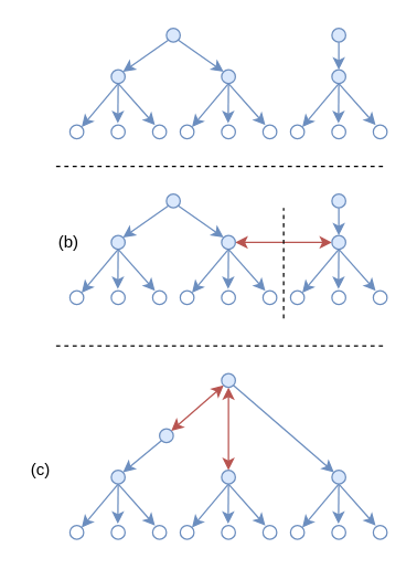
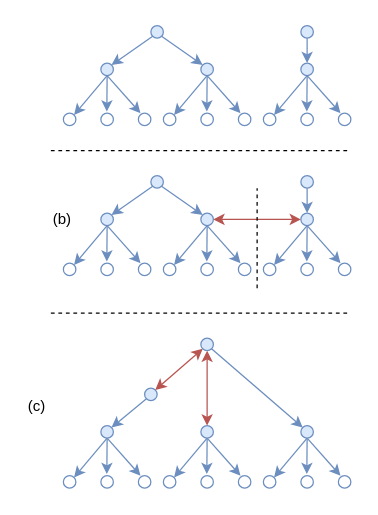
- <mxCell id="26" value="(c)" style="text;html=1;resizable=0;points=[];autosize=1;align=left;verticalAlign=top;spacingTop=-4;" parent="1" vertex="1"><mxGeometry x="20" y="330" width="30" height="20" as="geometry" /></mxCell>
+ <mxCell id="26" value="(c)" style="text;html=1;resizable=0;points=[];autosize=1;align=left;verticalAlign=top;spacingTop=-4;" parent="1" vertex="1"><mxGeometry x="20" y="315" width="30" height="20" as="geometry" /></mxCell>
